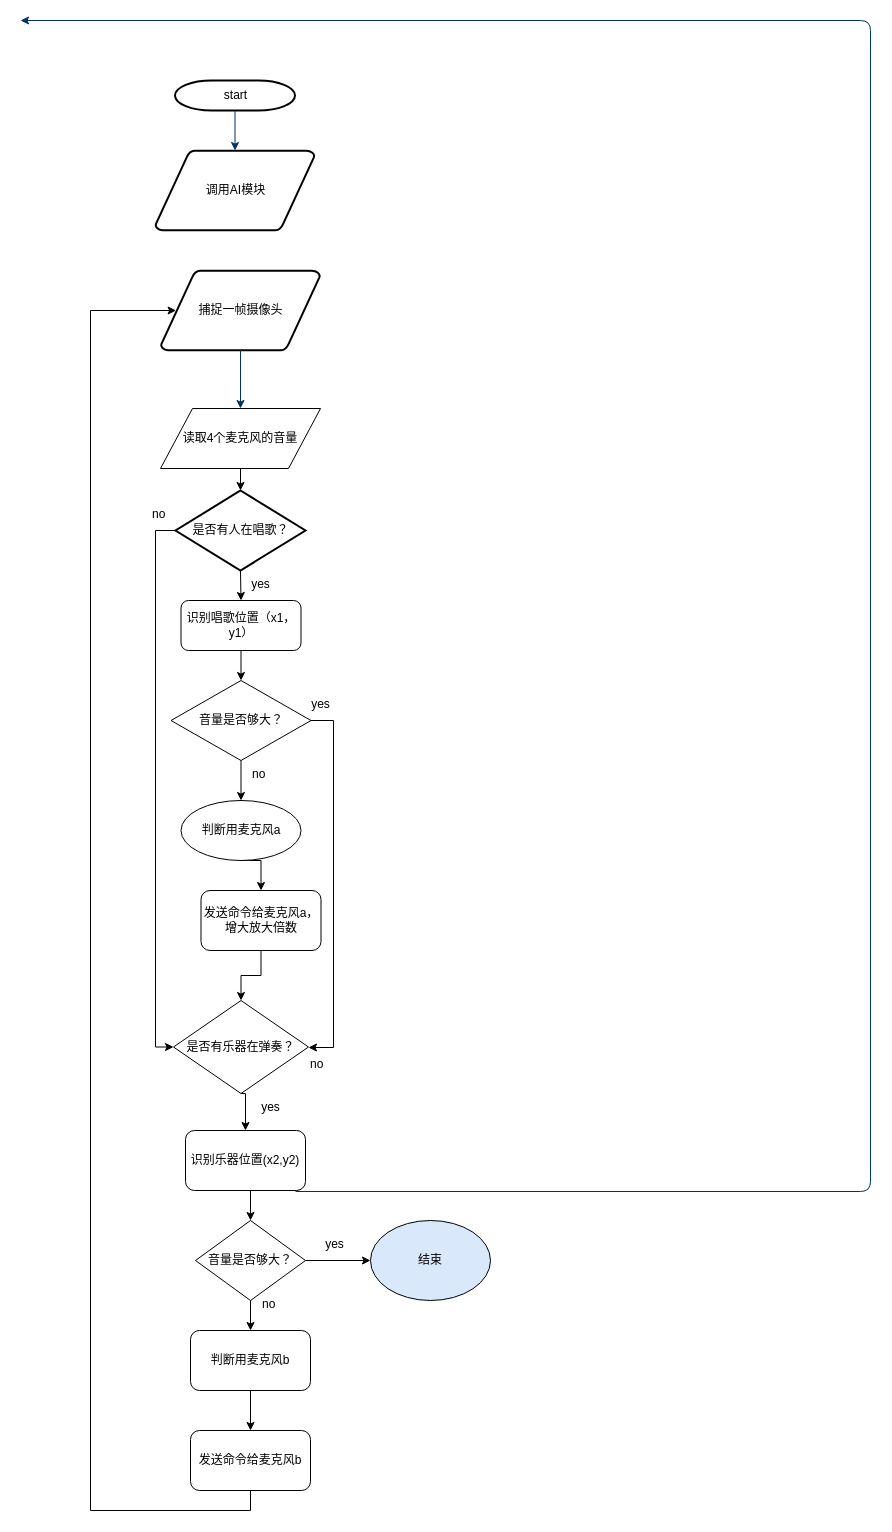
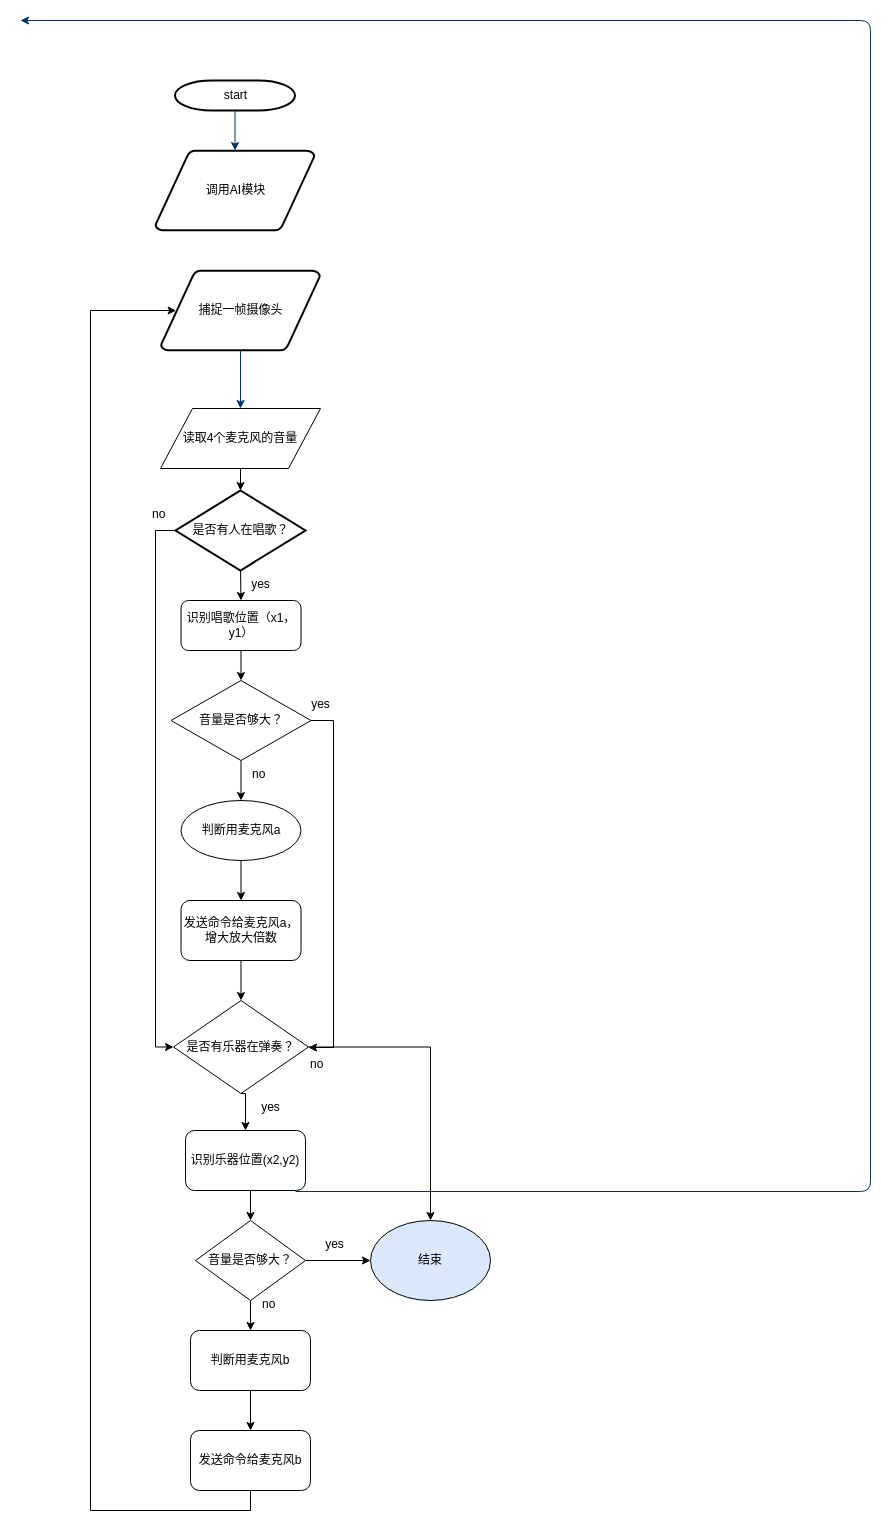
- <mxCell id="21" value="发送命令给麦克风a，增大放大倍数" style="rounded=1;whiteSpace=wrap;html=1;" vertex="1" parent="1"><mxGeometry x="200.5" y="890" width="120" height="60" as="geometry" /></mxCell>
+ <mxCell id="21" value="发送命令给麦克风a，增大放大倍数" style="rounded=1;whiteSpace=wrap;html=1;" vertex="1" parent="1"><mxGeometry x="180.5" y="900" width="120" height="60" as="geometry" /></mxCell>
+ <mxCell id="14" style="edgeStyle=orthogonalEdgeStyle;rounded=0;orthogonalLoop=1;jettySize=auto;html=1;exitX=1;exitY=0.5;exitDx=0;exitDy=0;entryX=0.5;entryY=0;entryDx=0;entryDy=0;" edge="1" parent="1" source="15" target="36"><mxGeometry relative="1" as="geometry" /></mxCell>
